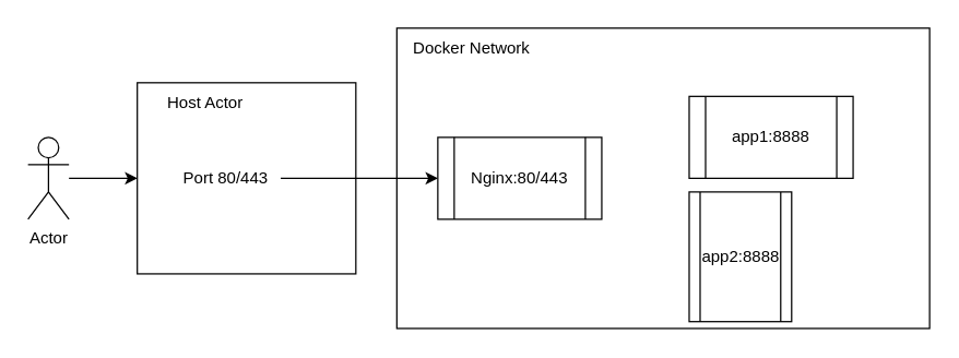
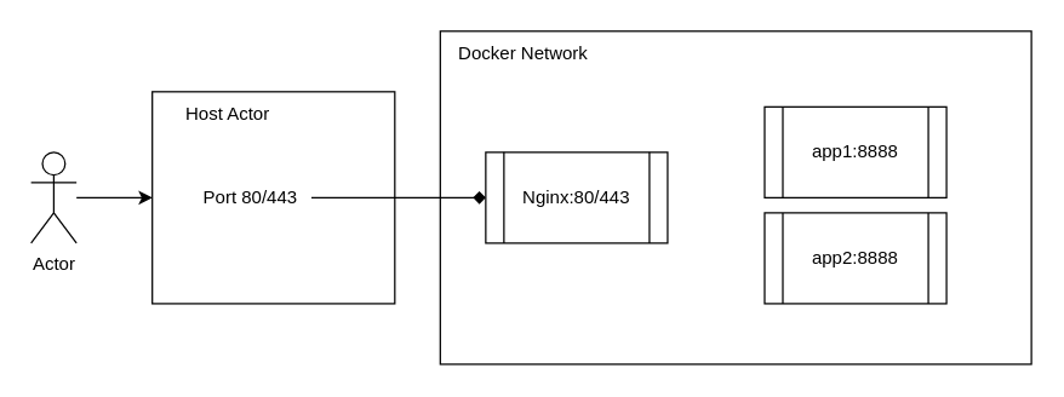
- <mxCell id="11" style="edgeStyle=orthogonalEdgeStyle;rounded=0;orthogonalLoop=1;jettySize=auto;html=1;entryX=0;entryY=0.5;entryDx=0;entryDy=0;" edge="1" parent="1" source="12" target="4"><mxGeometry relative="1" as="geometry" /></mxCell>
+ <mxCell id="11" style="edgeStyle=orthogonalEdgeStyle;rounded=0;orthogonalLoop=1;jettySize=auto;html=1;entryX=0;entryY=0.5;entryDx=0;entryDy=0;endArrow=diamond;" edge="1" parent="1" source="12" target="4"><mxGeometry relative="1" as="geometry" /></mxCell>
- <mxCell id="6" value="app2:8888" style="shape=process;whiteSpace=wrap;html=1;backgroundOutline=1;" vertex="1" parent="1"><mxGeometry x="504" y="140" width="75" height="95" as="geometry" /></mxCell>
+ <mxCell id="6" value="app2:8888" style="shape=process;whiteSpace=wrap;html=1;backgroundOutline=1;" vertex="1" parent="1"><mxGeometry x="504" y="140" width="120" height="60" as="geometry" /></mxCell>
